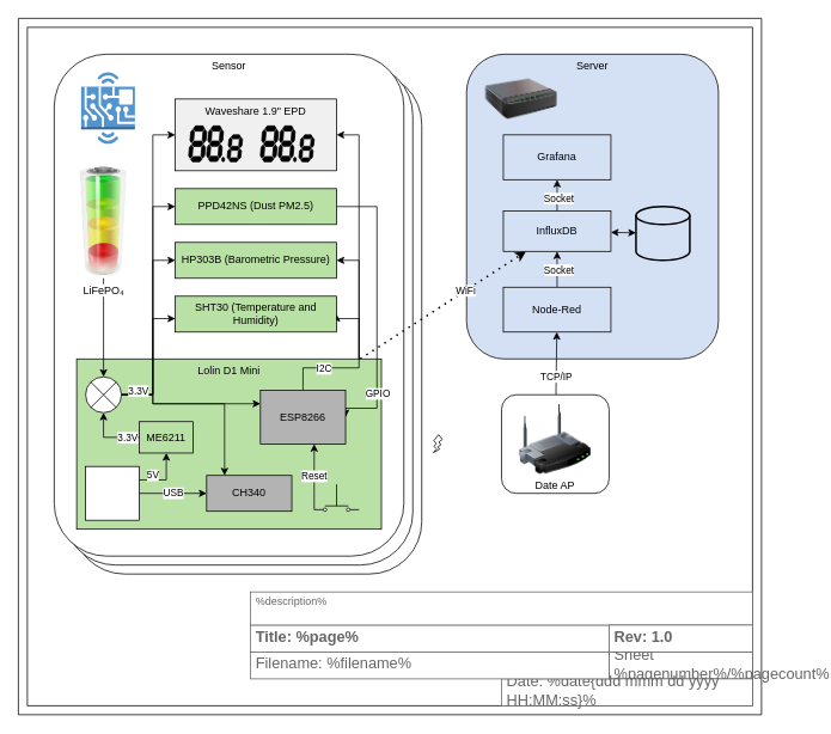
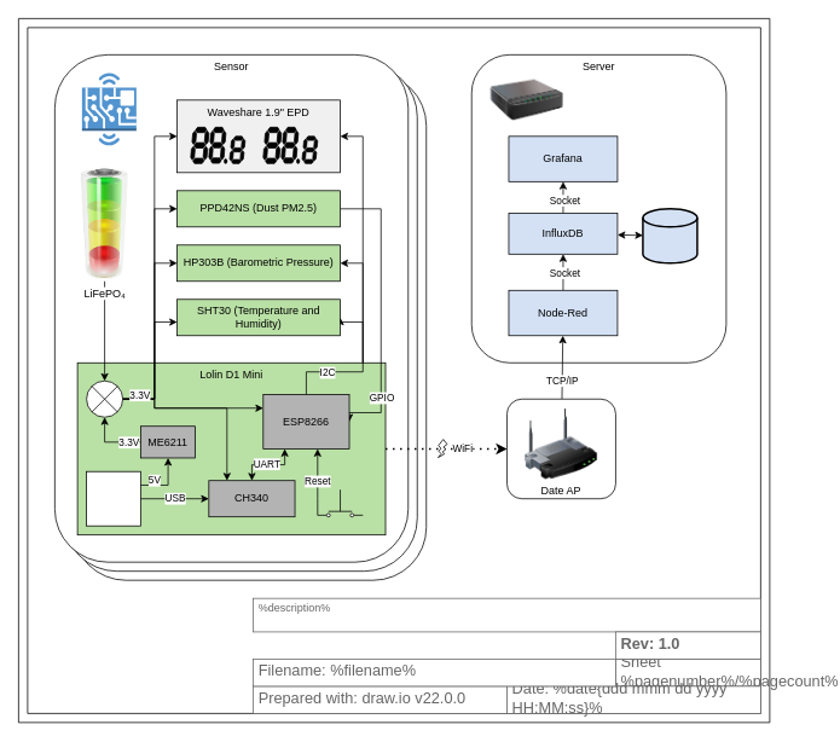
- <mxCell id="14" value="Server" style="verticalAlign=top;rounded=1;whiteSpace=wrap;html=1;fillColor=#d4e1f5;" vertex="1" parent="1"><mxGeometry x="520" y="60" width="281" height="340" as="geometry" /></mxCell>
+ <mxCell id="14" value="Server" style="verticalAlign=top;rounded=1;whiteSpace=wrap;html=1;" vertex="1" parent="1"><mxGeometry x="520" y="60" width="281" height="340" as="geometry" /></mxCell>
- <mxCell id="16" value="WiFi" style="endArrow=classic;dashed=1;html=1;dashPattern=1 3;strokeWidth=2;rounded=0;" edge="1" parent="1" source="25" target="54"><mxGeometry x="0.269" width="50" height="50" relative="1" as="geometry"><mxPoint x="440" y="410" as="sourcePoint" /><mxPoint x="490" y="360" as="targetPoint" /><mxPoint as="offset" /></mxGeometry></mxCell>
+ <mxCell id="16" value="WiFi" style="endArrow=classic;dashed=1;html=1;dashPattern=1 3;strokeWidth=2;rounded=0;" edge="1" parent="1" source="25" target="21"><mxGeometry x="0.269" width="50" height="50" relative="1" as="geometry"><mxPoint x="440" y="410" as="sourcePoint" /><mxPoint x="490" y="360" as="targetPoint" /><mxPoint as="offset" /></mxGeometry></mxCell>
- <mxCell id="64" value="ME6211" style="rounded=0;whiteSpace=wrap;html=1;fillColor=#b9e0a5;" vertex="1" parent="1"><mxGeometry x="155" y="470" width="60" height="35" as="geometry" /></mxCell>
+ <mxCell id="64" value="ME6211" style="rounded=0;whiteSpace=wrap;html=1;fillColor=#B3B3B3;" vertex="1" parent="1"><mxGeometry x="155" y="470" width="60" height="35" as="geometry" /></mxCell>
+ <mxCell id="58" value="" style="endArrow=classic;startArrow=classic;html=1;rounded=0;edgeStyle=orthogonalEdgeStyle;entryX=0.25;entryY=1;entryDx=0;entryDy=0;" edge="1" parent="1" source="57" target="69"><mxGeometry width="50" height="50" relative="1" as="geometry"><mxPoint x="410" y="380" as="sourcePoint" /><mxPoint x="460" y="330" as="targetPoint" /></mxGeometry></mxCell>
+ <mxCell id="59" value="UART" style="edgeLabel;html=1;align=center;verticalAlign=middle;resizable=0;points=[];" vertex="1" connectable="0" parent="58"><mxGeometry x="-0.052" y="1" relative="1" as="geometry"><mxPoint x="-1" as="offset" /></mxGeometry></mxCell>
- <mxCell id="8" value="&lt;b&gt;Title: %page%&lt;/b&gt;" style="strokeWidth=1;shadow=0;dashed=0;align=center;html=1;shape=mxgraph.mockup.text.textBox;fontColor=#666666;align=left;fontSize=17;spacingLeft=4;spacingTop=-3;whiteSpace=wrap;strokeColor=#666666;mainText=" parent="1" vertex="1"><mxGeometry x="279" y="697" width="400" height="30" as="geometry" /></mxCell>
+ <mxCell id="5" value="Prepared with: draw.io v22.0.0" style="strokeWidth=1;shadow=0;dashed=0;align=center;html=1;shape=mxgraph.mockup.text.textBox;fontColor=#666666;align=left;fontSize=17;spacingLeft=4;spacingTop=-3;whiteSpace=wrap;strokeColor=#666666;mainText=" parent="1" vertex="1"><mxGeometry x="279" y="757" width="280" height="30" as="geometry" /></mxCell>
